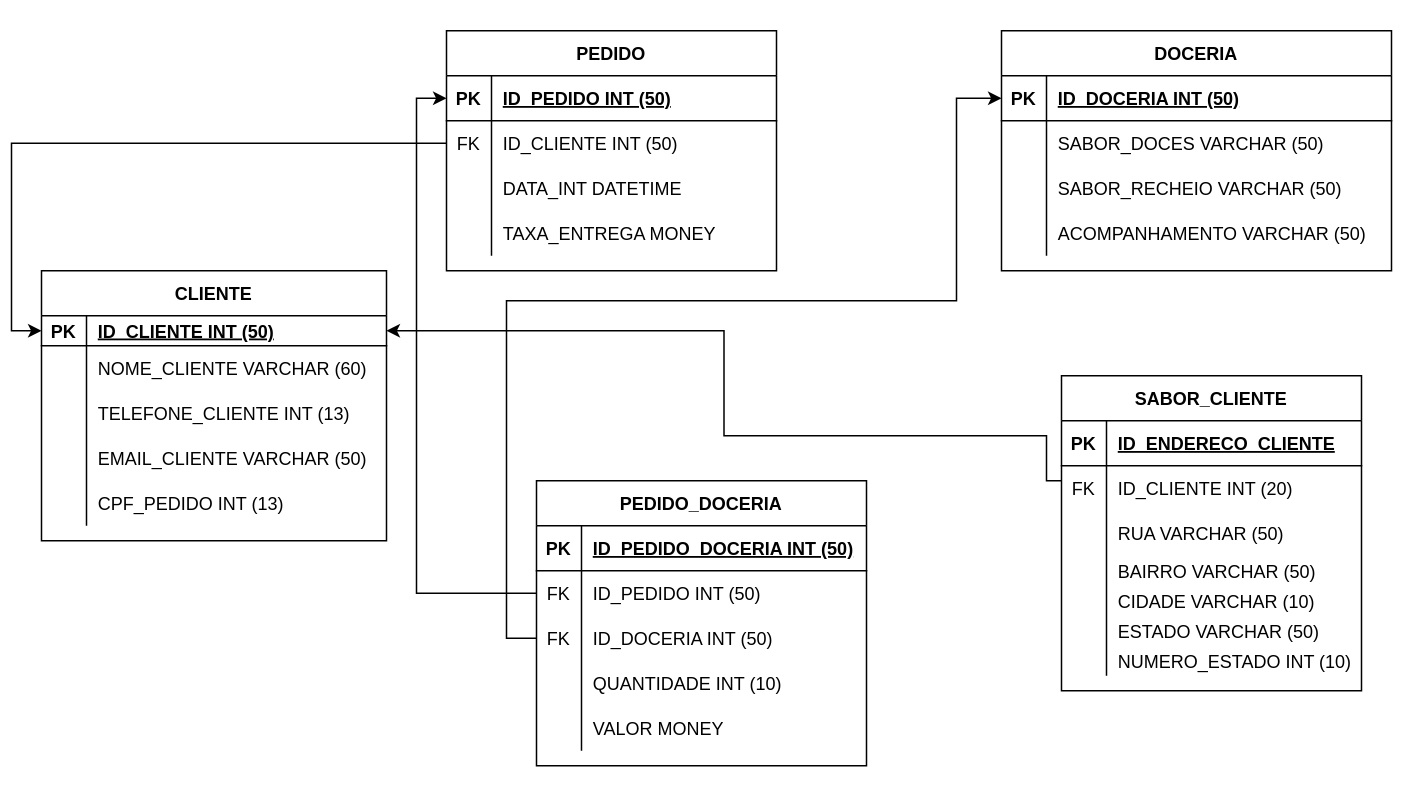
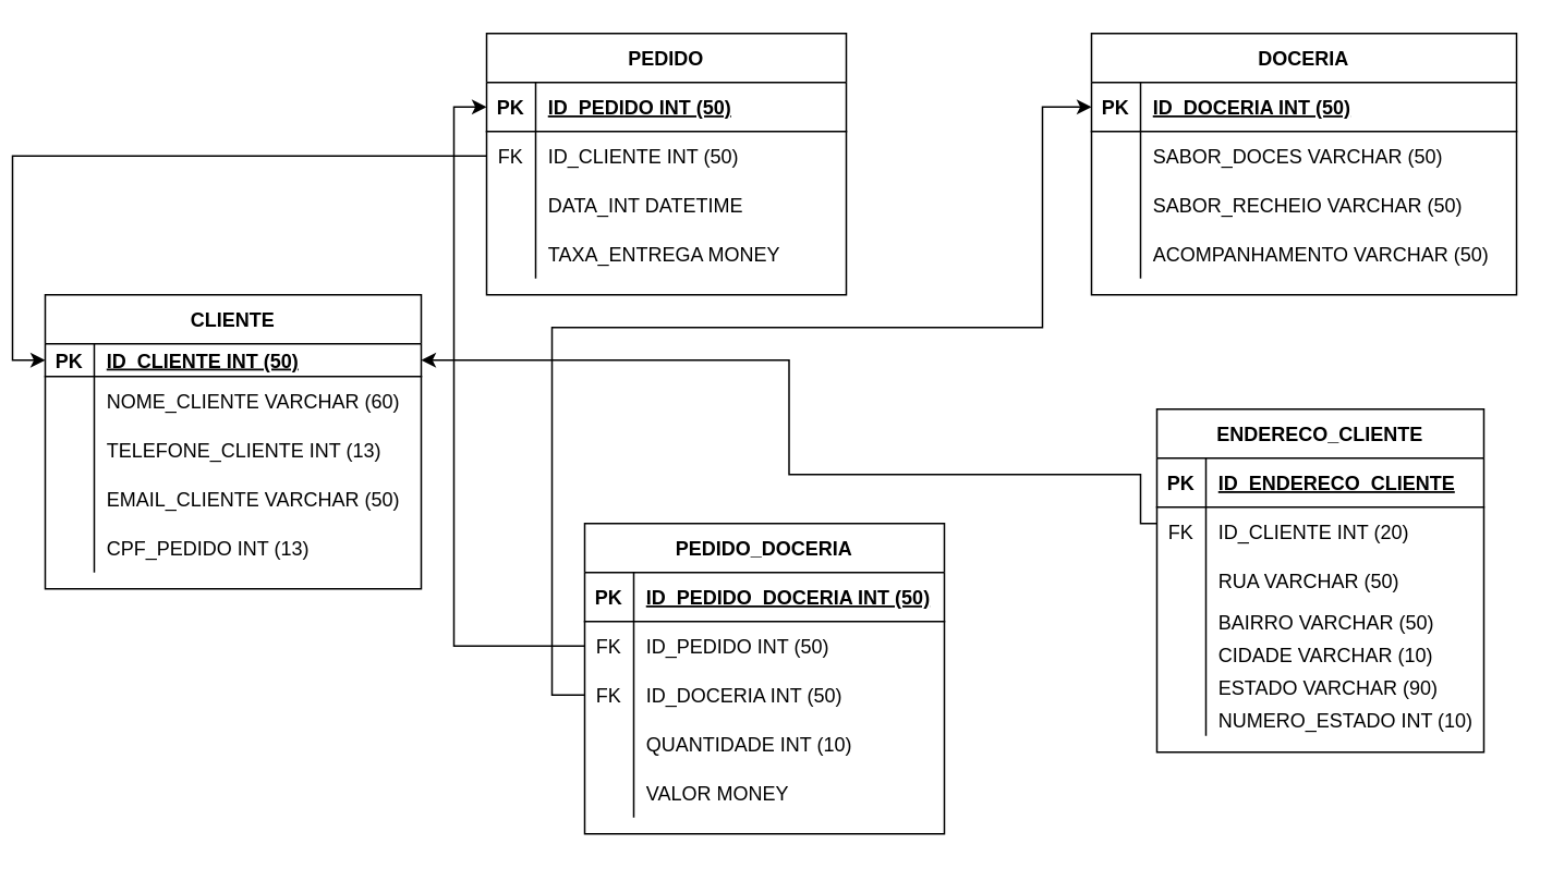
- <mxCell id="60" value="SABOR_CLIENTE" style="shape=table;startSize=30;container=1;collapsible=1;childLayout=tableLayout;fixedRows=1;rowLines=0;fontStyle=1;align=center;resizeLast=1;" vertex="1" parent="1"><mxGeometry x="700" y="250" width="200" height="210" as="geometry" /></mxCell>
+ <mxCell id="60" value="ENDERECO_CLIENTE" style="shape=table;startSize=30;container=1;collapsible=1;childLayout=tableLayout;fixedRows=1;rowLines=0;fontStyle=1;align=center;resizeLast=1;" vertex="1" parent="1"><mxGeometry x="700" y="250" width="200" height="210" as="geometry" /></mxCell>
- <mxCell id="78" value="ESTADO VARCHAR (50)" style="shape=partialRectangle;connectable=0;fillColor=none;top=0;left=0;bottom=0;right=0;align=left;spacingLeft=6;overflow=hidden;" vertex="1" parent="76"><mxGeometry x="30" width="170" height="20" as="geometry"><mxRectangle width="170" height="20" as="alternateBounds" /></mxGeometry></mxCell>
+ <mxCell id="78" value="ESTADO VARCHAR (90)" style="shape=partialRectangle;connectable=0;fillColor=none;top=0;left=0;bottom=0;right=0;align=left;spacingLeft=6;overflow=hidden;" vertex="1" parent="76"><mxGeometry x="30" width="170" height="20" as="geometry"><mxRectangle width="170" height="20" as="alternateBounds" /></mxGeometry></mxCell>
